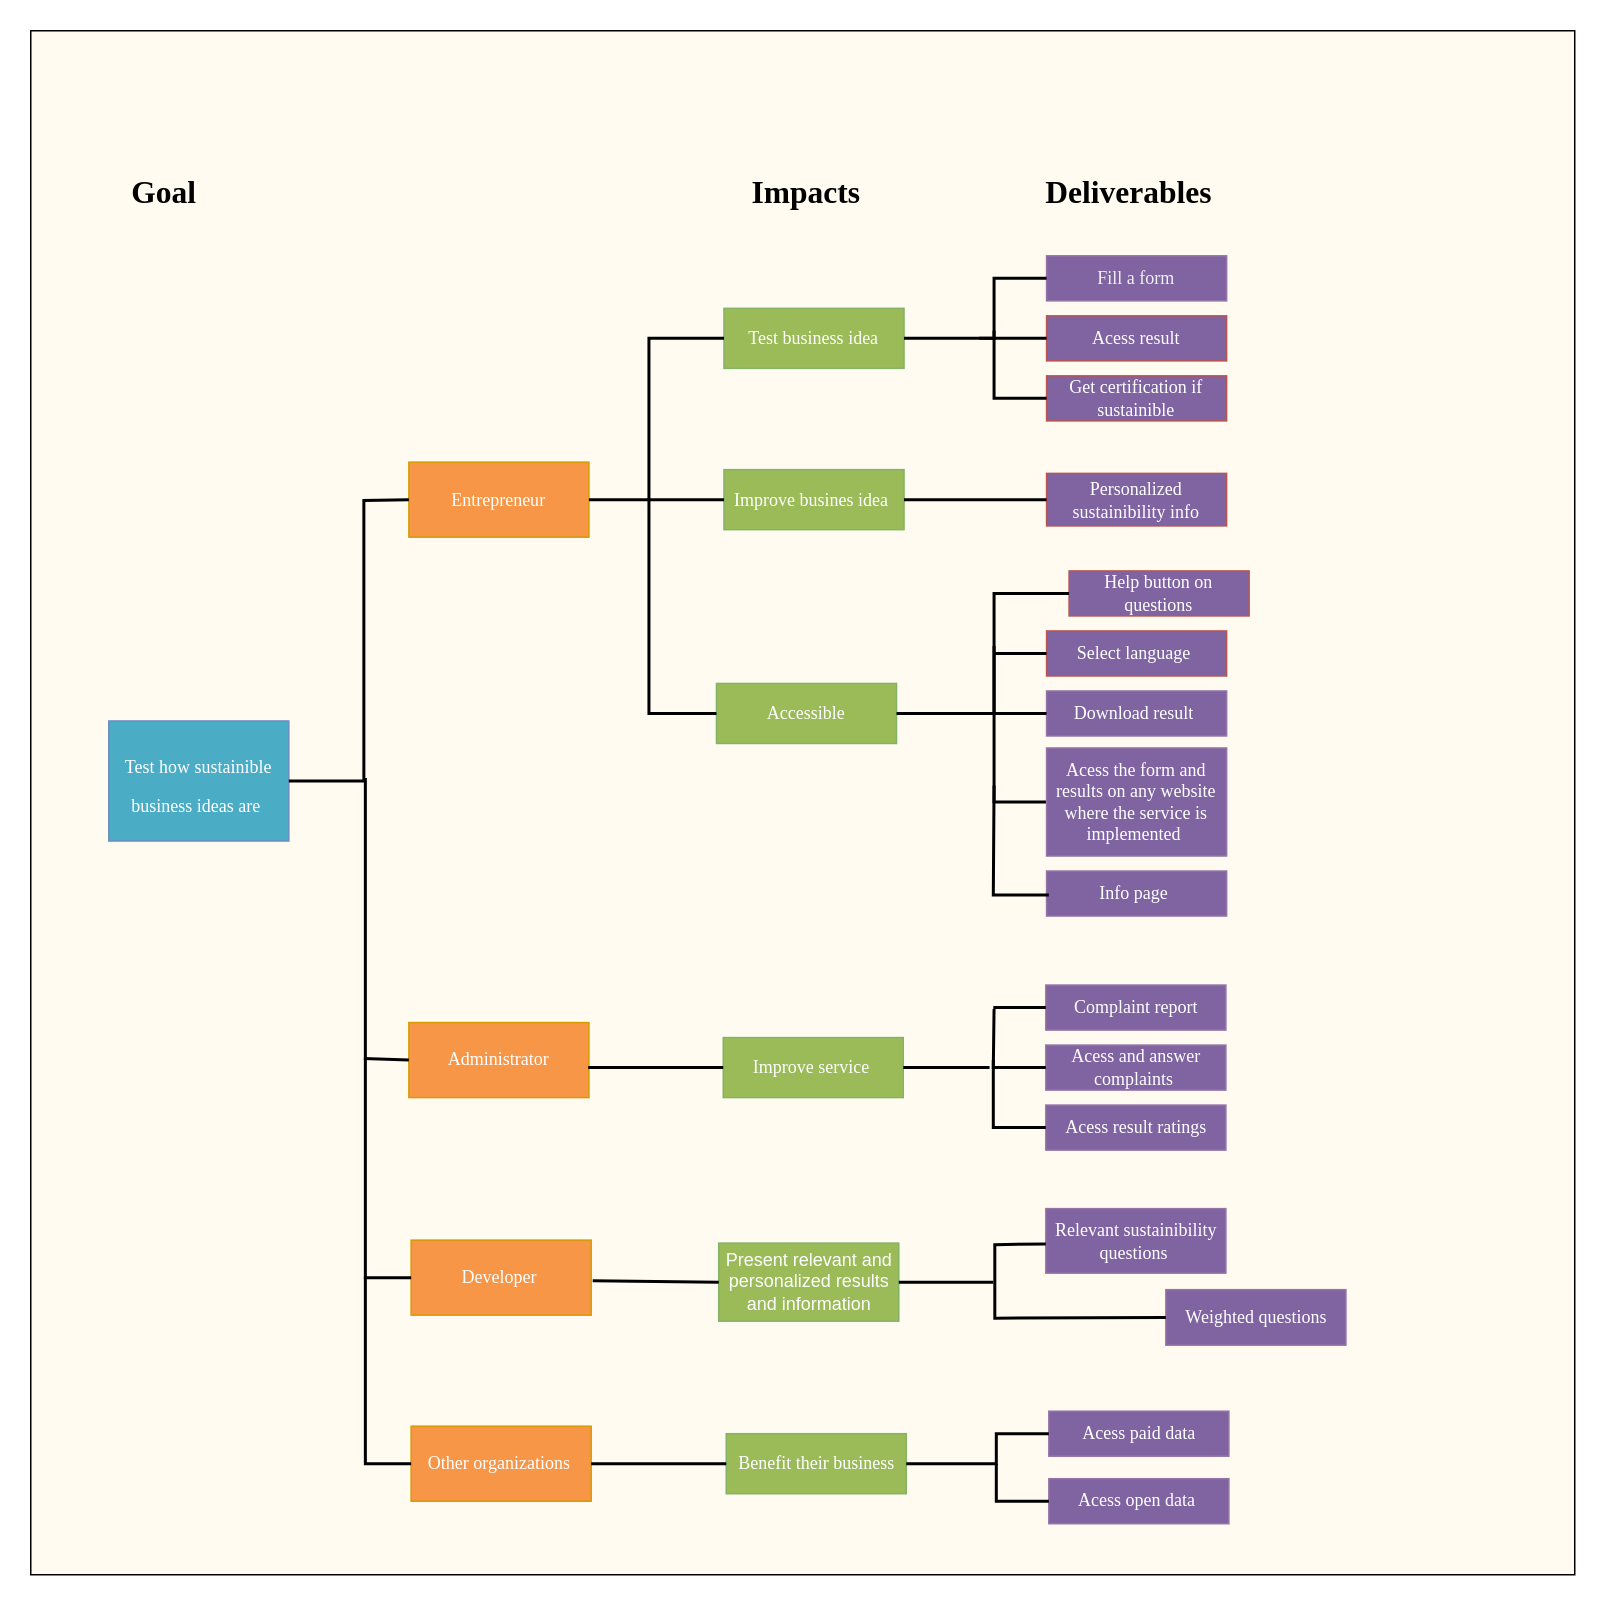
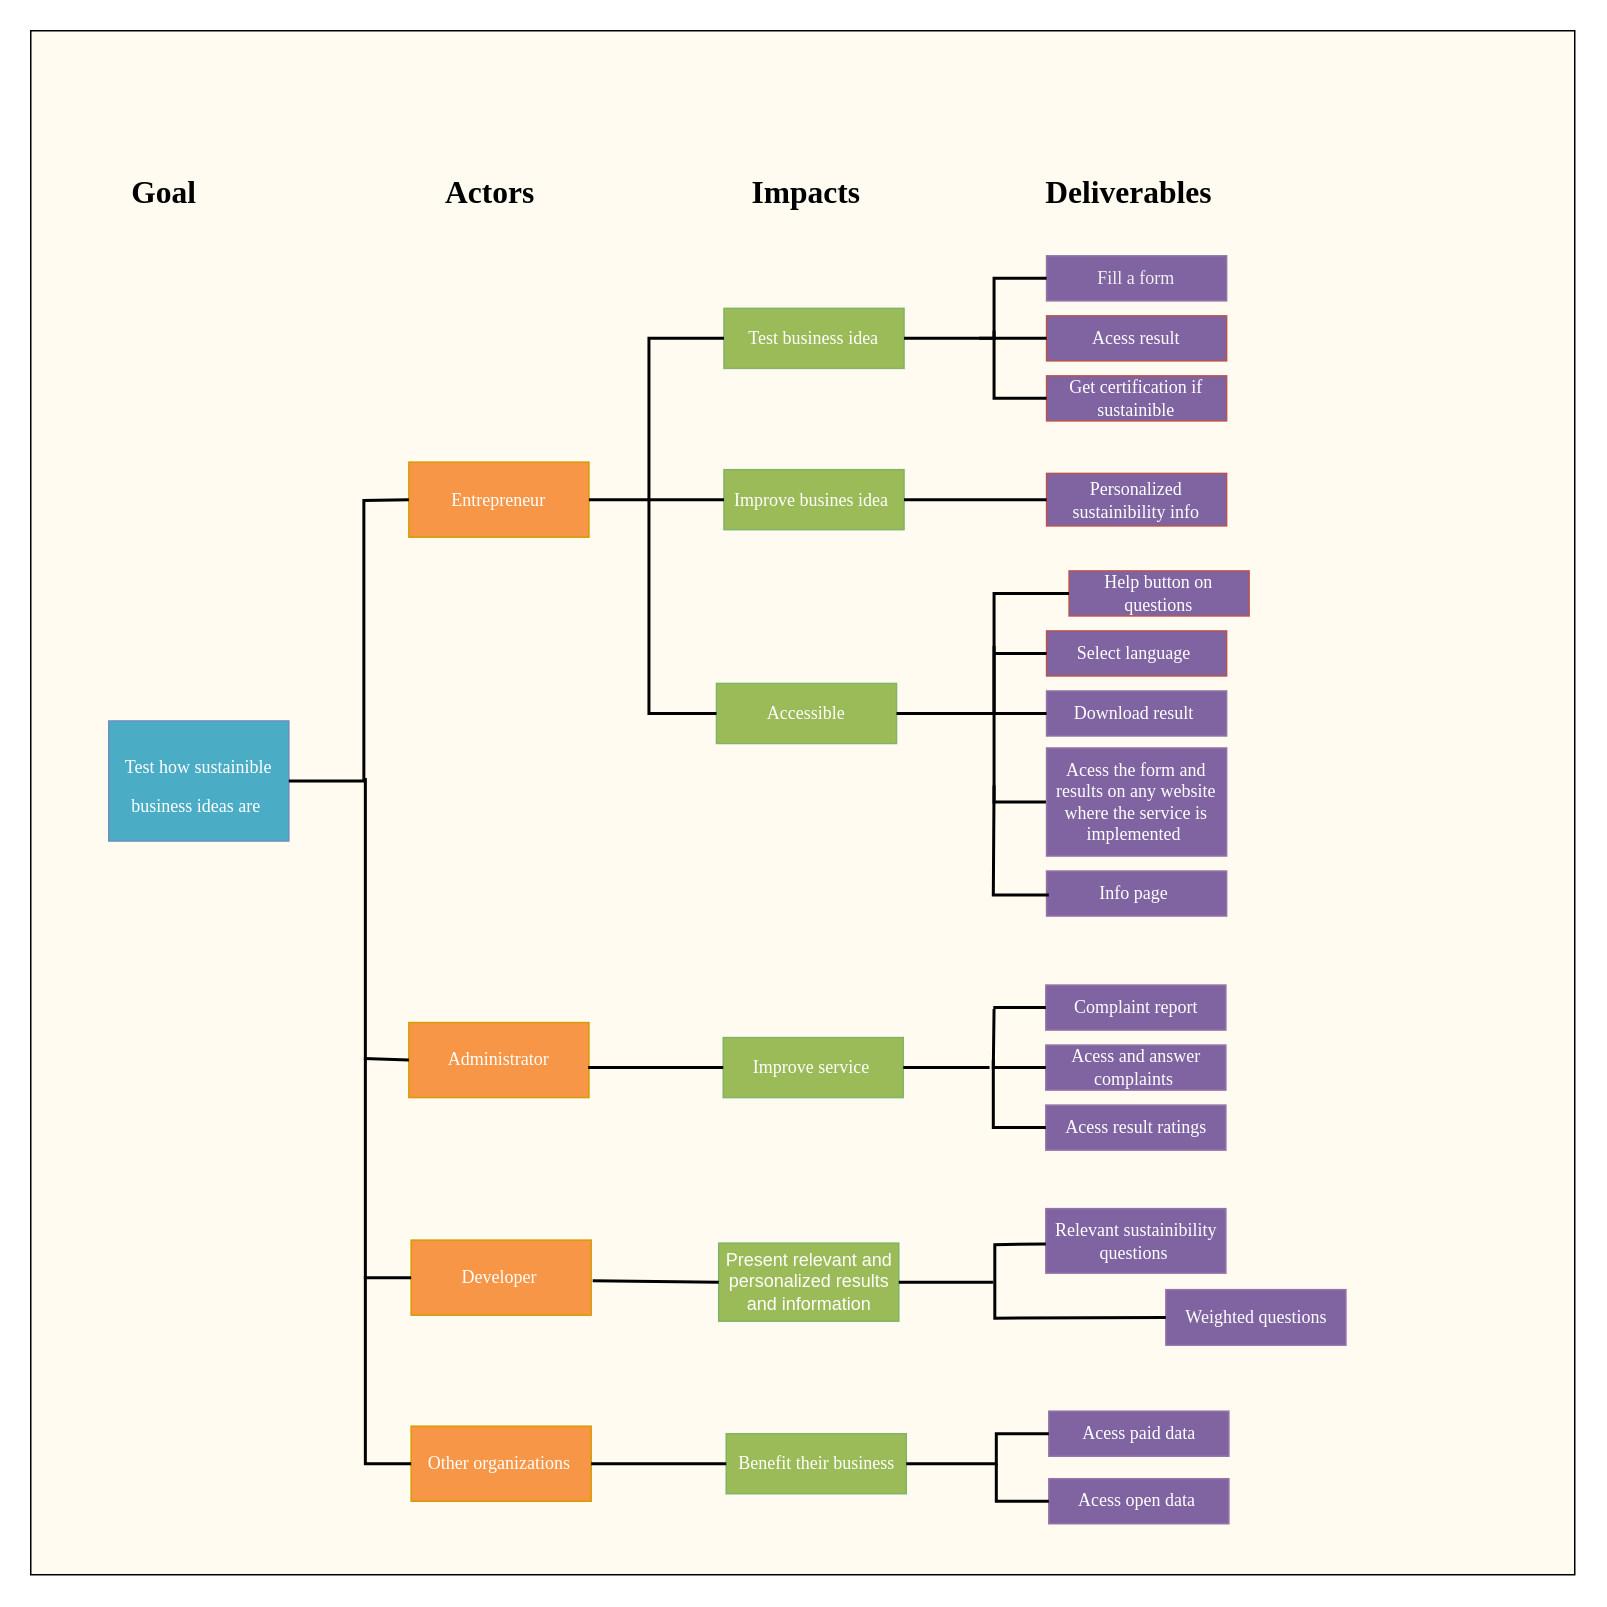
+ <mxCell id="4" value="&lt;span style=&quot;font-size: 21px;&quot;&gt;&lt;font face=&quot;Verdana&quot;&gt;&lt;b&gt;Actors&amp;nbsp;&lt;/b&gt;&lt;/font&gt;&lt;/span&gt;" style="text;html=1;strokeColor=none;fillColor=none;align=center;verticalAlign=middle;whiteSpace=wrap;rounded=0;" vertex="1" parent="1"><mxGeometry x="299" y="113" width="60" height="30" as="geometry" /></mxCell>
